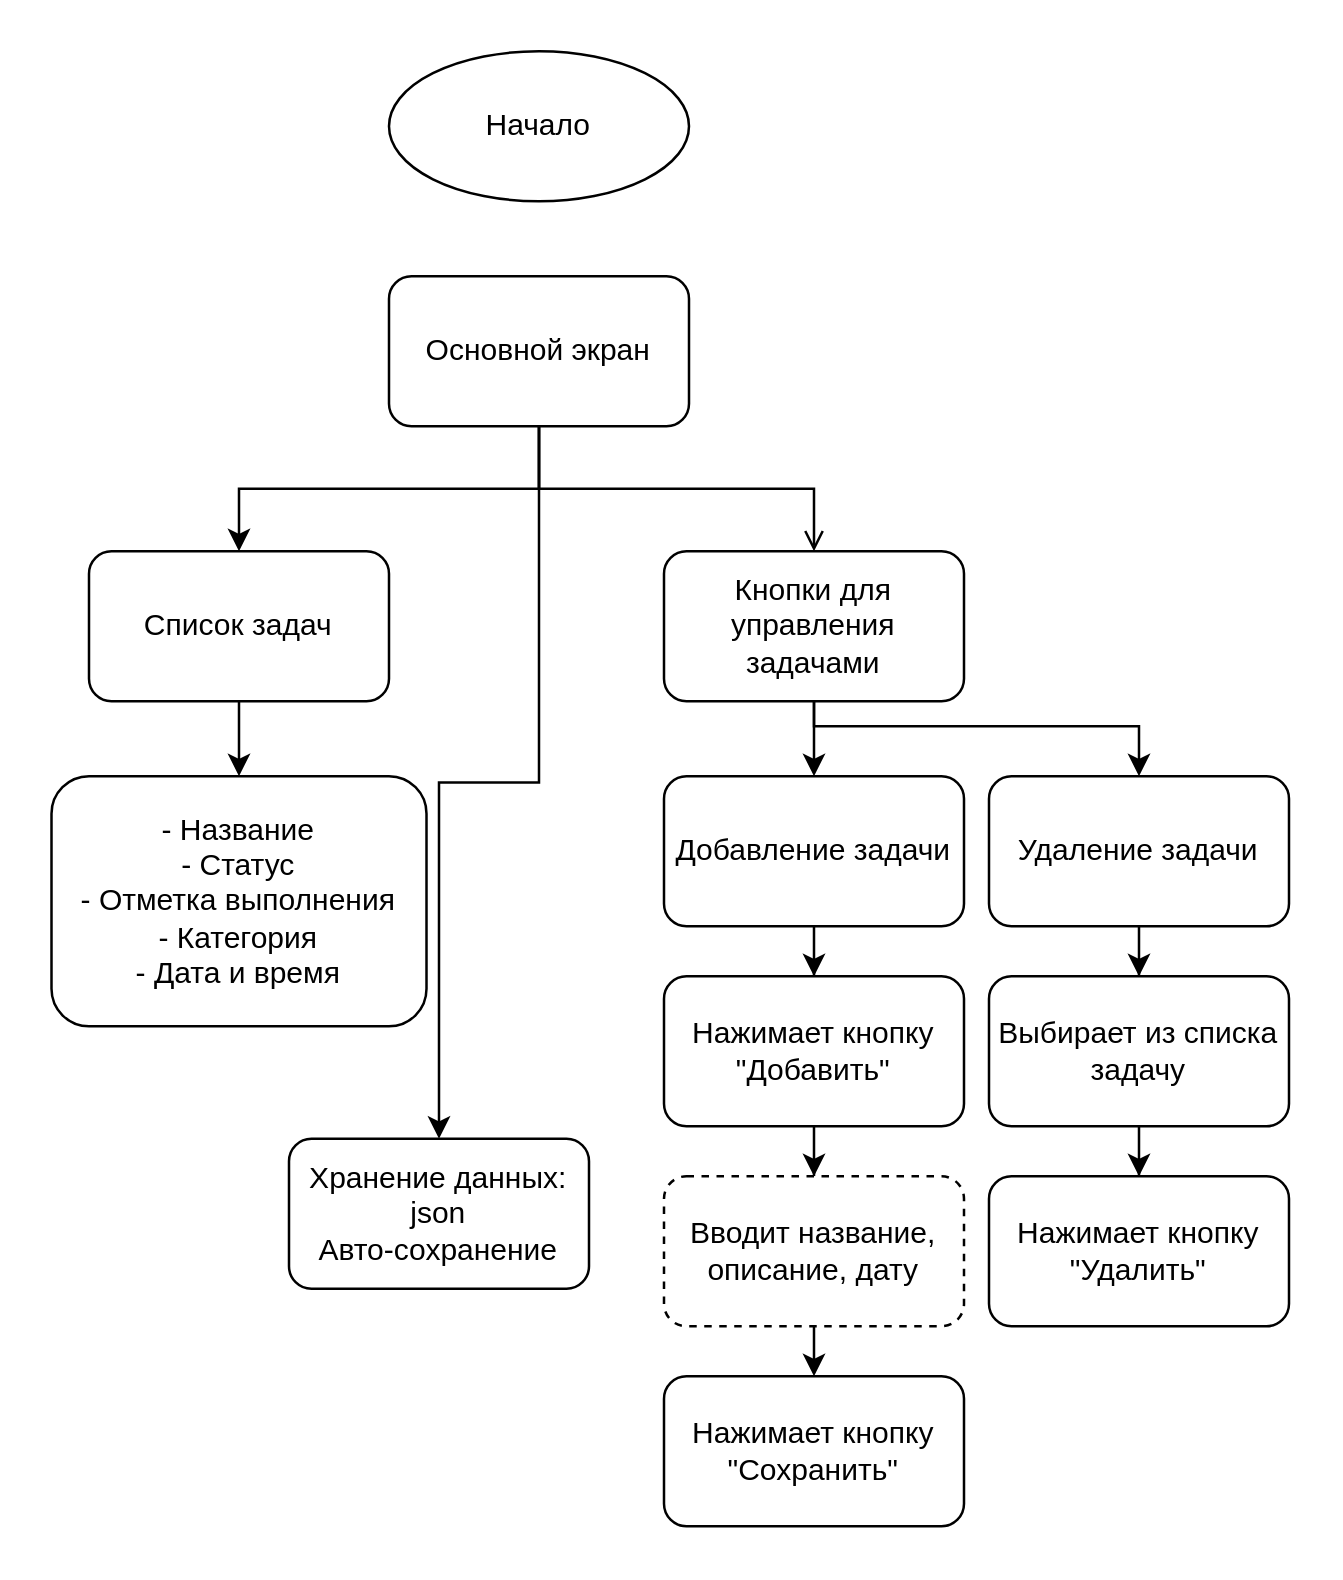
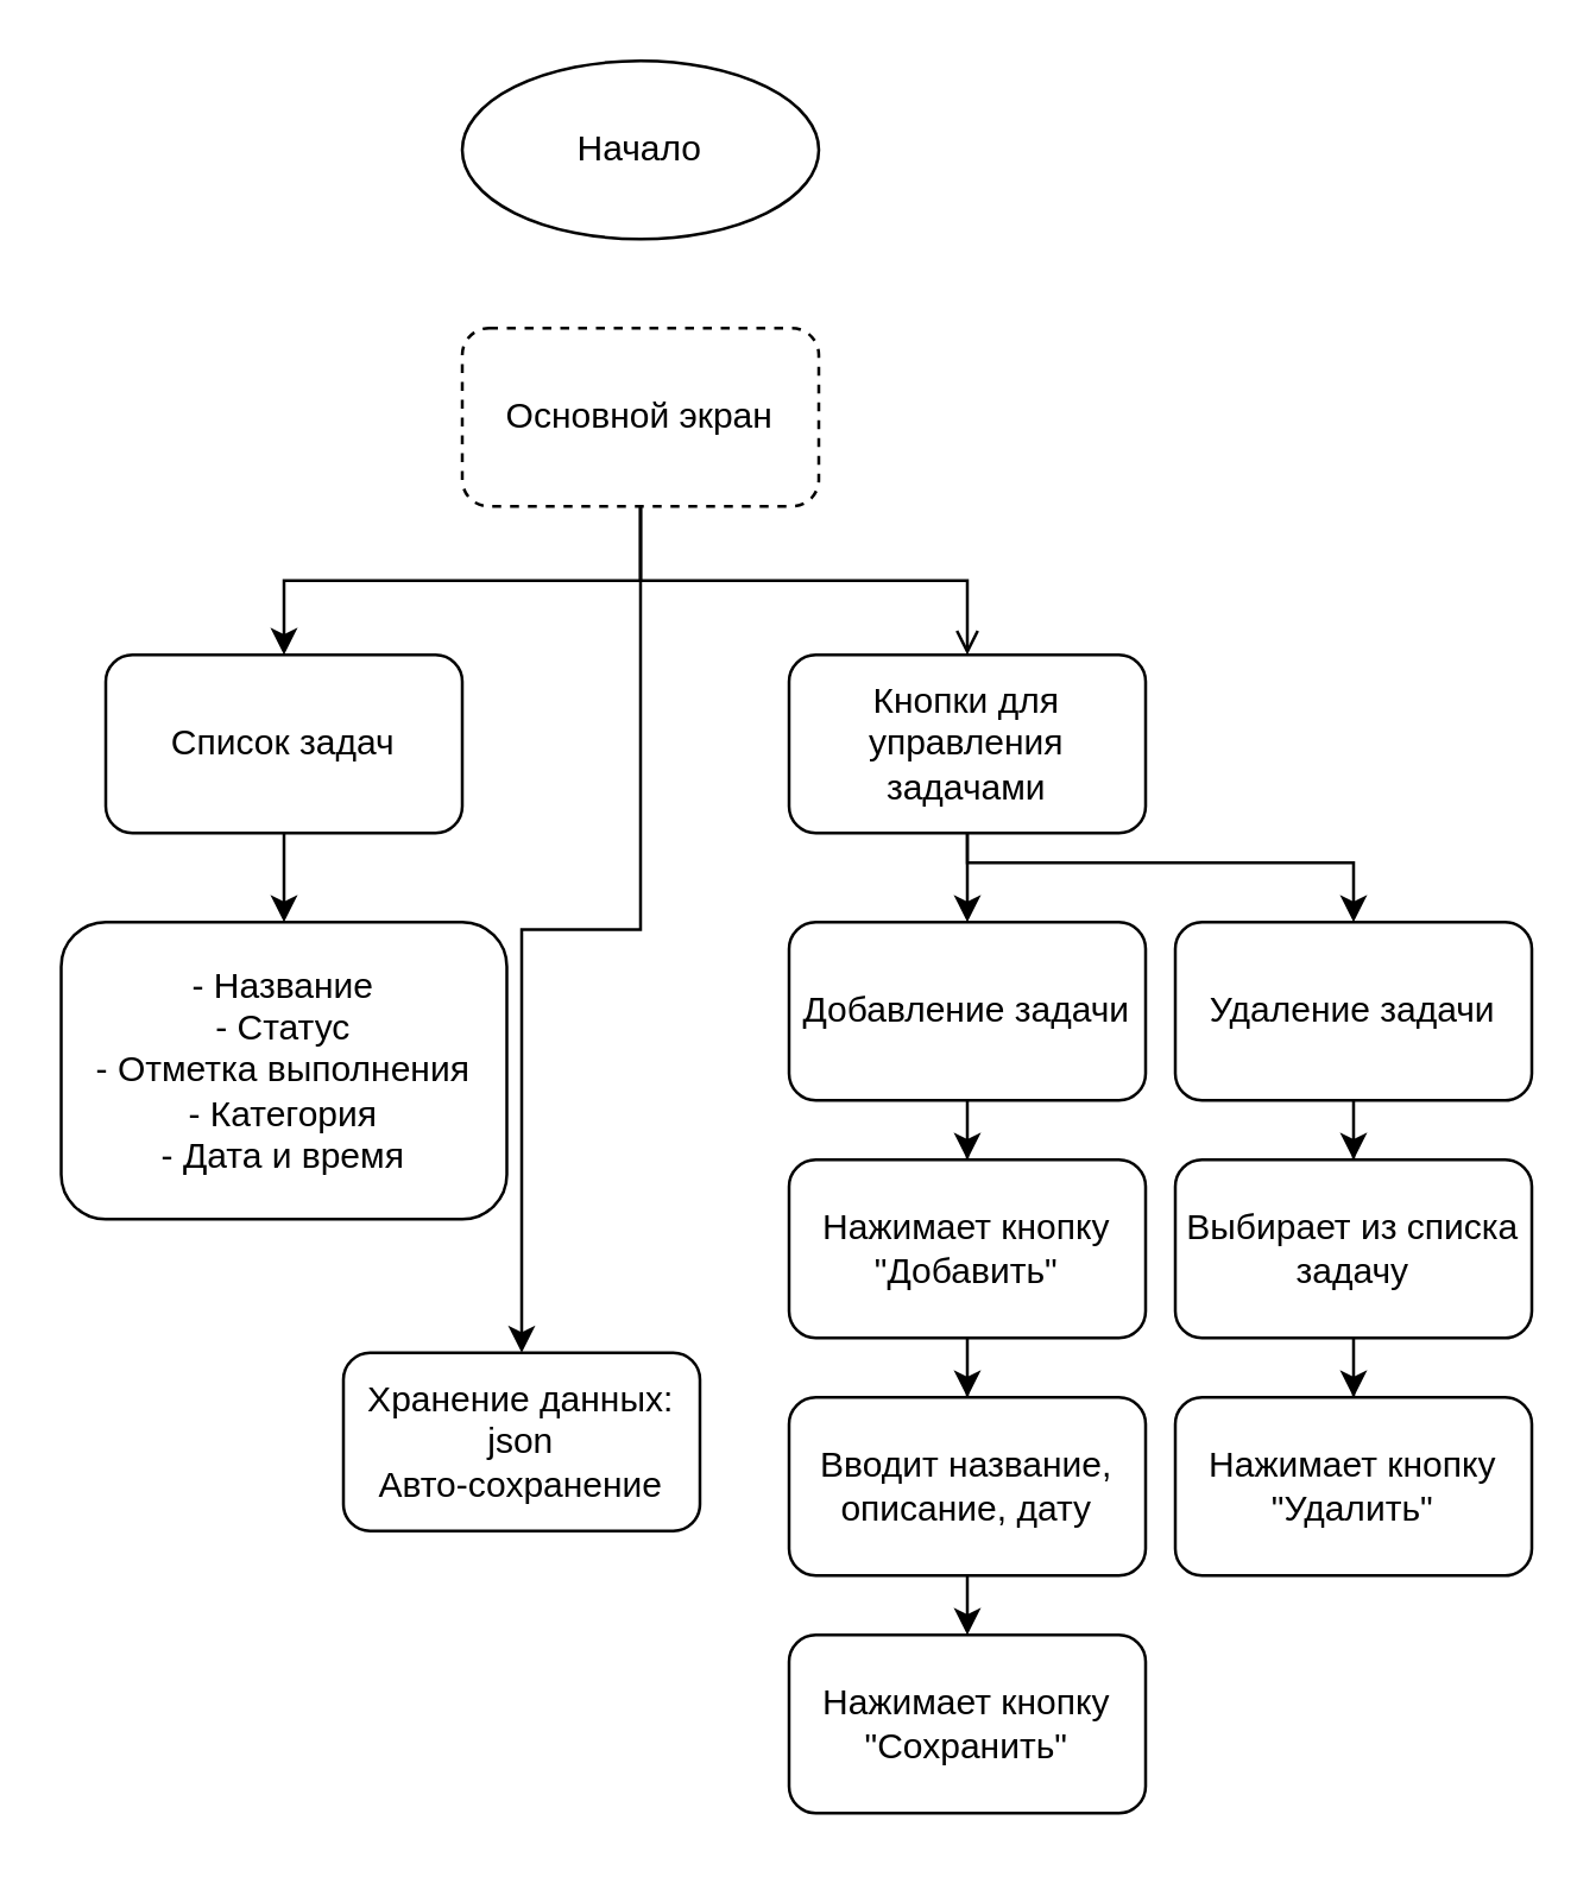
- <mxCell id="6" value="Основной экран" style="rounded=1;whiteSpace=wrap;html=1;" parent="1" vertex="1"><mxGeometry x="155" y="110" width="120" height="60" as="geometry" /></mxCell>
+ <mxCell id="6" value="Основной экран" style="rounded=1;whiteSpace=wrap;html=1;dashed=1;" parent="1" vertex="1"><mxGeometry x="155" y="110" width="120" height="60" as="geometry" /></mxCell>
- <mxCell id="24" value="Вводит название, описание, дату" style="rounded=1;whiteSpace=wrap;html=1;dashed=1;" parent="1" vertex="1"><mxGeometry x="265" y="470" width="120" height="60" as="geometry" /></mxCell>
+ <mxCell id="24" value="Вводит название, описание, дату" style="rounded=1;whiteSpace=wrap;html=1;" parent="1" vertex="1"><mxGeometry x="265" y="470" width="120" height="60" as="geometry" /></mxCell>
